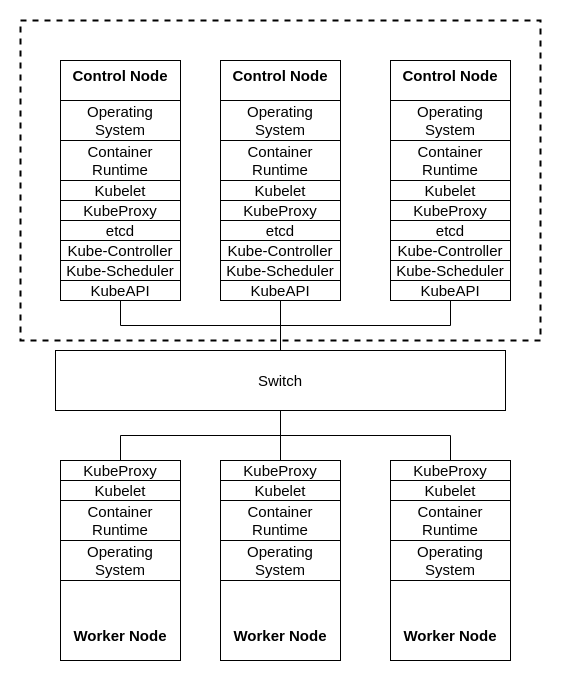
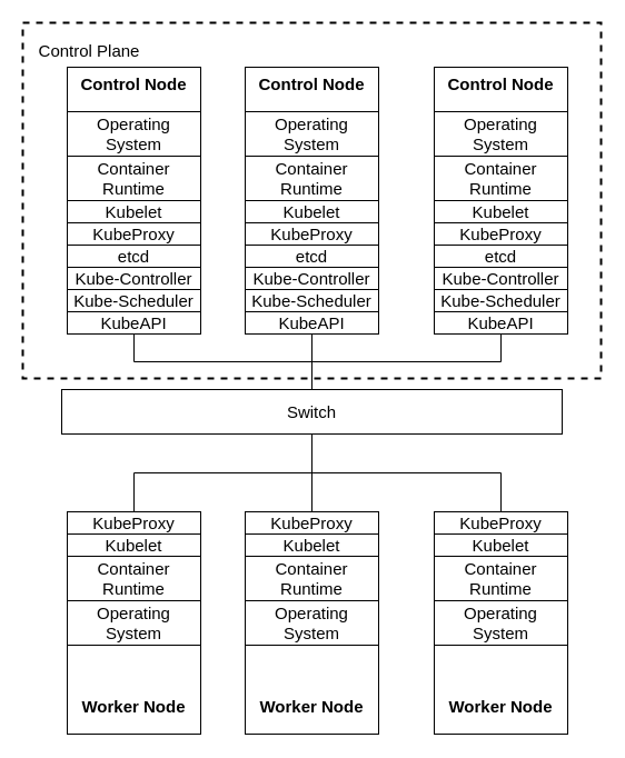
+ <mxCell id="15" value="&lt;font style=&quot;font-size: 15px&quot;&gt;Control Plane&lt;/font&gt;" style="text;html=1;strokeColor=none;fillColor=none;align=center;verticalAlign=middle;whiteSpace=wrap;rounded=0;dashed=1;" parent="1" vertex="1"><mxGeometry x="30" y="30" width="100" height="30" as="geometry" /></mxCell>
- <mxCell id="22" value="Switch" style="rounded=0;whiteSpace=wrap;html=1;fontSize=15;strokeColor=#000000;strokeWidth=1;fillColor=none;" parent="1" vertex="1"><mxGeometry x="55" y="350" width="450" height="60" as="geometry" /></mxCell>
+ <mxCell id="22" value="Switch" style="rounded=0;whiteSpace=wrap;html=1;fontSize=15;strokeColor=#000000;strokeWidth=1;fillColor=none;" parent="1" vertex="1"><mxGeometry x="55" y="350" width="450" height="40" as="geometry" /></mxCell>
